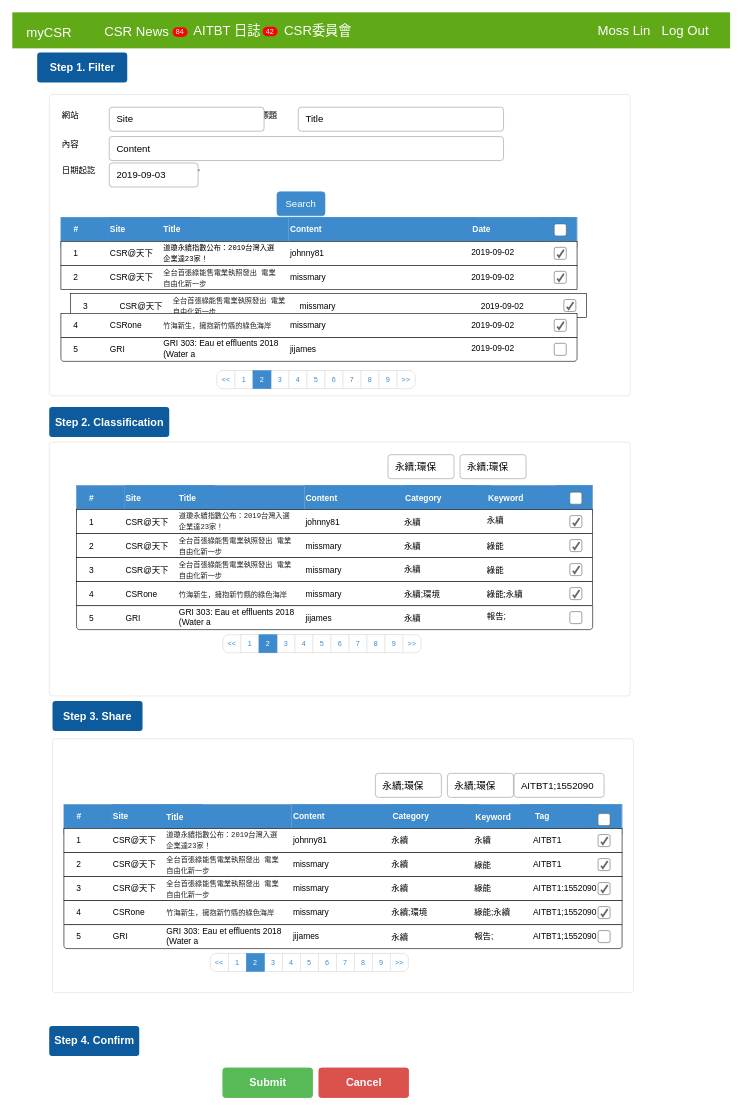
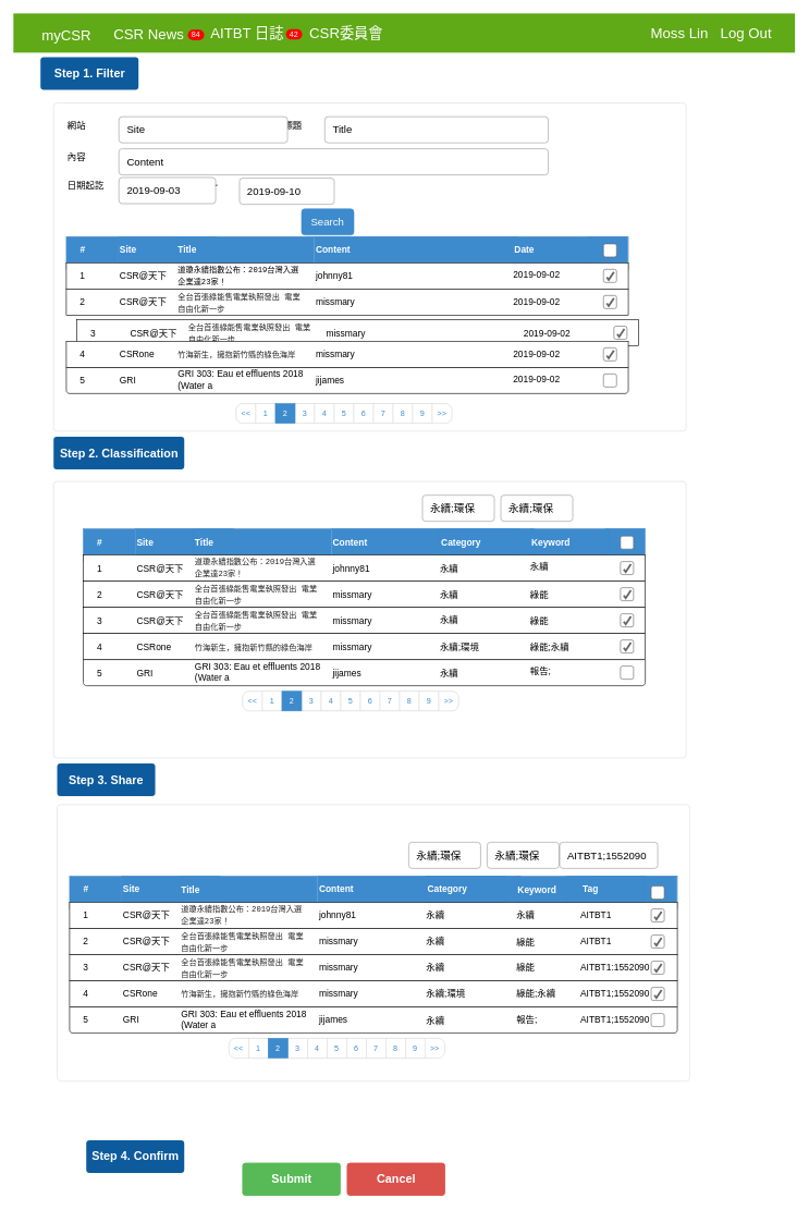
- <mxCell id="131" value="&lt;font style=&quot;font-size: 22px;&quot;&gt;myCSR&lt;/font&gt;" style="html=1;shadow=0;dashed=0;fillColor=none;strokeColor=none;shape=mxgraph.bootstrap.rect;fontColor=#FFFFFF;fontSize=22;whiteSpace=wrap;" parent="1" vertex="1"><mxGeometry x="24" y="34" width="115" height="40" as="geometry" /></mxCell>
+ <mxCell id="131" value="&lt;font style=&quot;font-size: 22px;&quot;&gt;myCSR&lt;/font&gt;" style="html=1;shadow=0;dashed=0;fillColor=none;strokeColor=none;shape=mxgraph.bootstrap.rect;fontColor=#FFFFFF;fontSize=22;whiteSpace=wrap;" parent="1" vertex="1"><mxGeometry x="44" y="34" width="115" height="40" as="geometry" /></mxCell>
+ <mxCell id="67" value="2019-09-10" style="html=1;shadow=0;dashed=0;shape=mxgraph.bootstrap.rrect;rSize=5;strokeColor=#999999;fillColor=#ffffff;align=left;fontSize=16;spacingLeft=10;whiteSpace=wrap;" parent="1" vertex="1"><mxGeometry x="366" y="272" width="145" height="40" as="geometry" /></mxCell>
- <mxCell id="4" value="Step 2. Classification" style="html=1;shadow=0;dashed=0;shape=mxgraph.bootstrap.rrect;align=center;rSize=5;strokeColor=none;fillColor=#0D5B9D;fontColor=#ffffff;fontStyle=1;whiteSpace=wrap;fontSize=18;" parent="1" vertex="1"><mxGeometry x="81.5" y="677.5" width="200" height="50" as="geometry" /></mxCell>
+ <mxCell id="4" value="Step 2. Classification" style="html=1;shadow=0;dashed=0;shape=mxgraph.bootstrap.rrect;align=center;rSize=5;strokeColor=none;fillColor=#0D5B9D;fontColor=#ffffff;fontStyle=1;whiteSpace=wrap;fontSize=18;" parent="1" vertex="1"><mxGeometry x="81.5" y="667.5" width="200" height="50" as="geometry" /></mxCell>
- <mxCell id="7" value="Step 4. Confirm" style="html=1;shadow=0;dashed=0;shape=mxgraph.bootstrap.rrect;align=center;rSize=5;strokeColor=none;fillColor=#0D5B9D;fontColor=#ffffff;fontStyle=1;whiteSpace=wrap;fontSize=18;" parent="1" vertex="1"><mxGeometry x="81.5" y="1708.929" width="150" height="50" as="geometry" /></mxCell>
+ <mxCell id="7" value="Step 4. Confirm" style="html=1;shadow=0;dashed=0;shape=mxgraph.bootstrap.rrect;align=center;rSize=5;strokeColor=none;fillColor=#0D5B9D;fontColor=#ffffff;fontStyle=1;whiteSpace=wrap;fontSize=18;" parent="1" vertex="1"><mxGeometry x="131.5" y="1743.929" width="150" height="50" as="geometry" /></mxCell>
